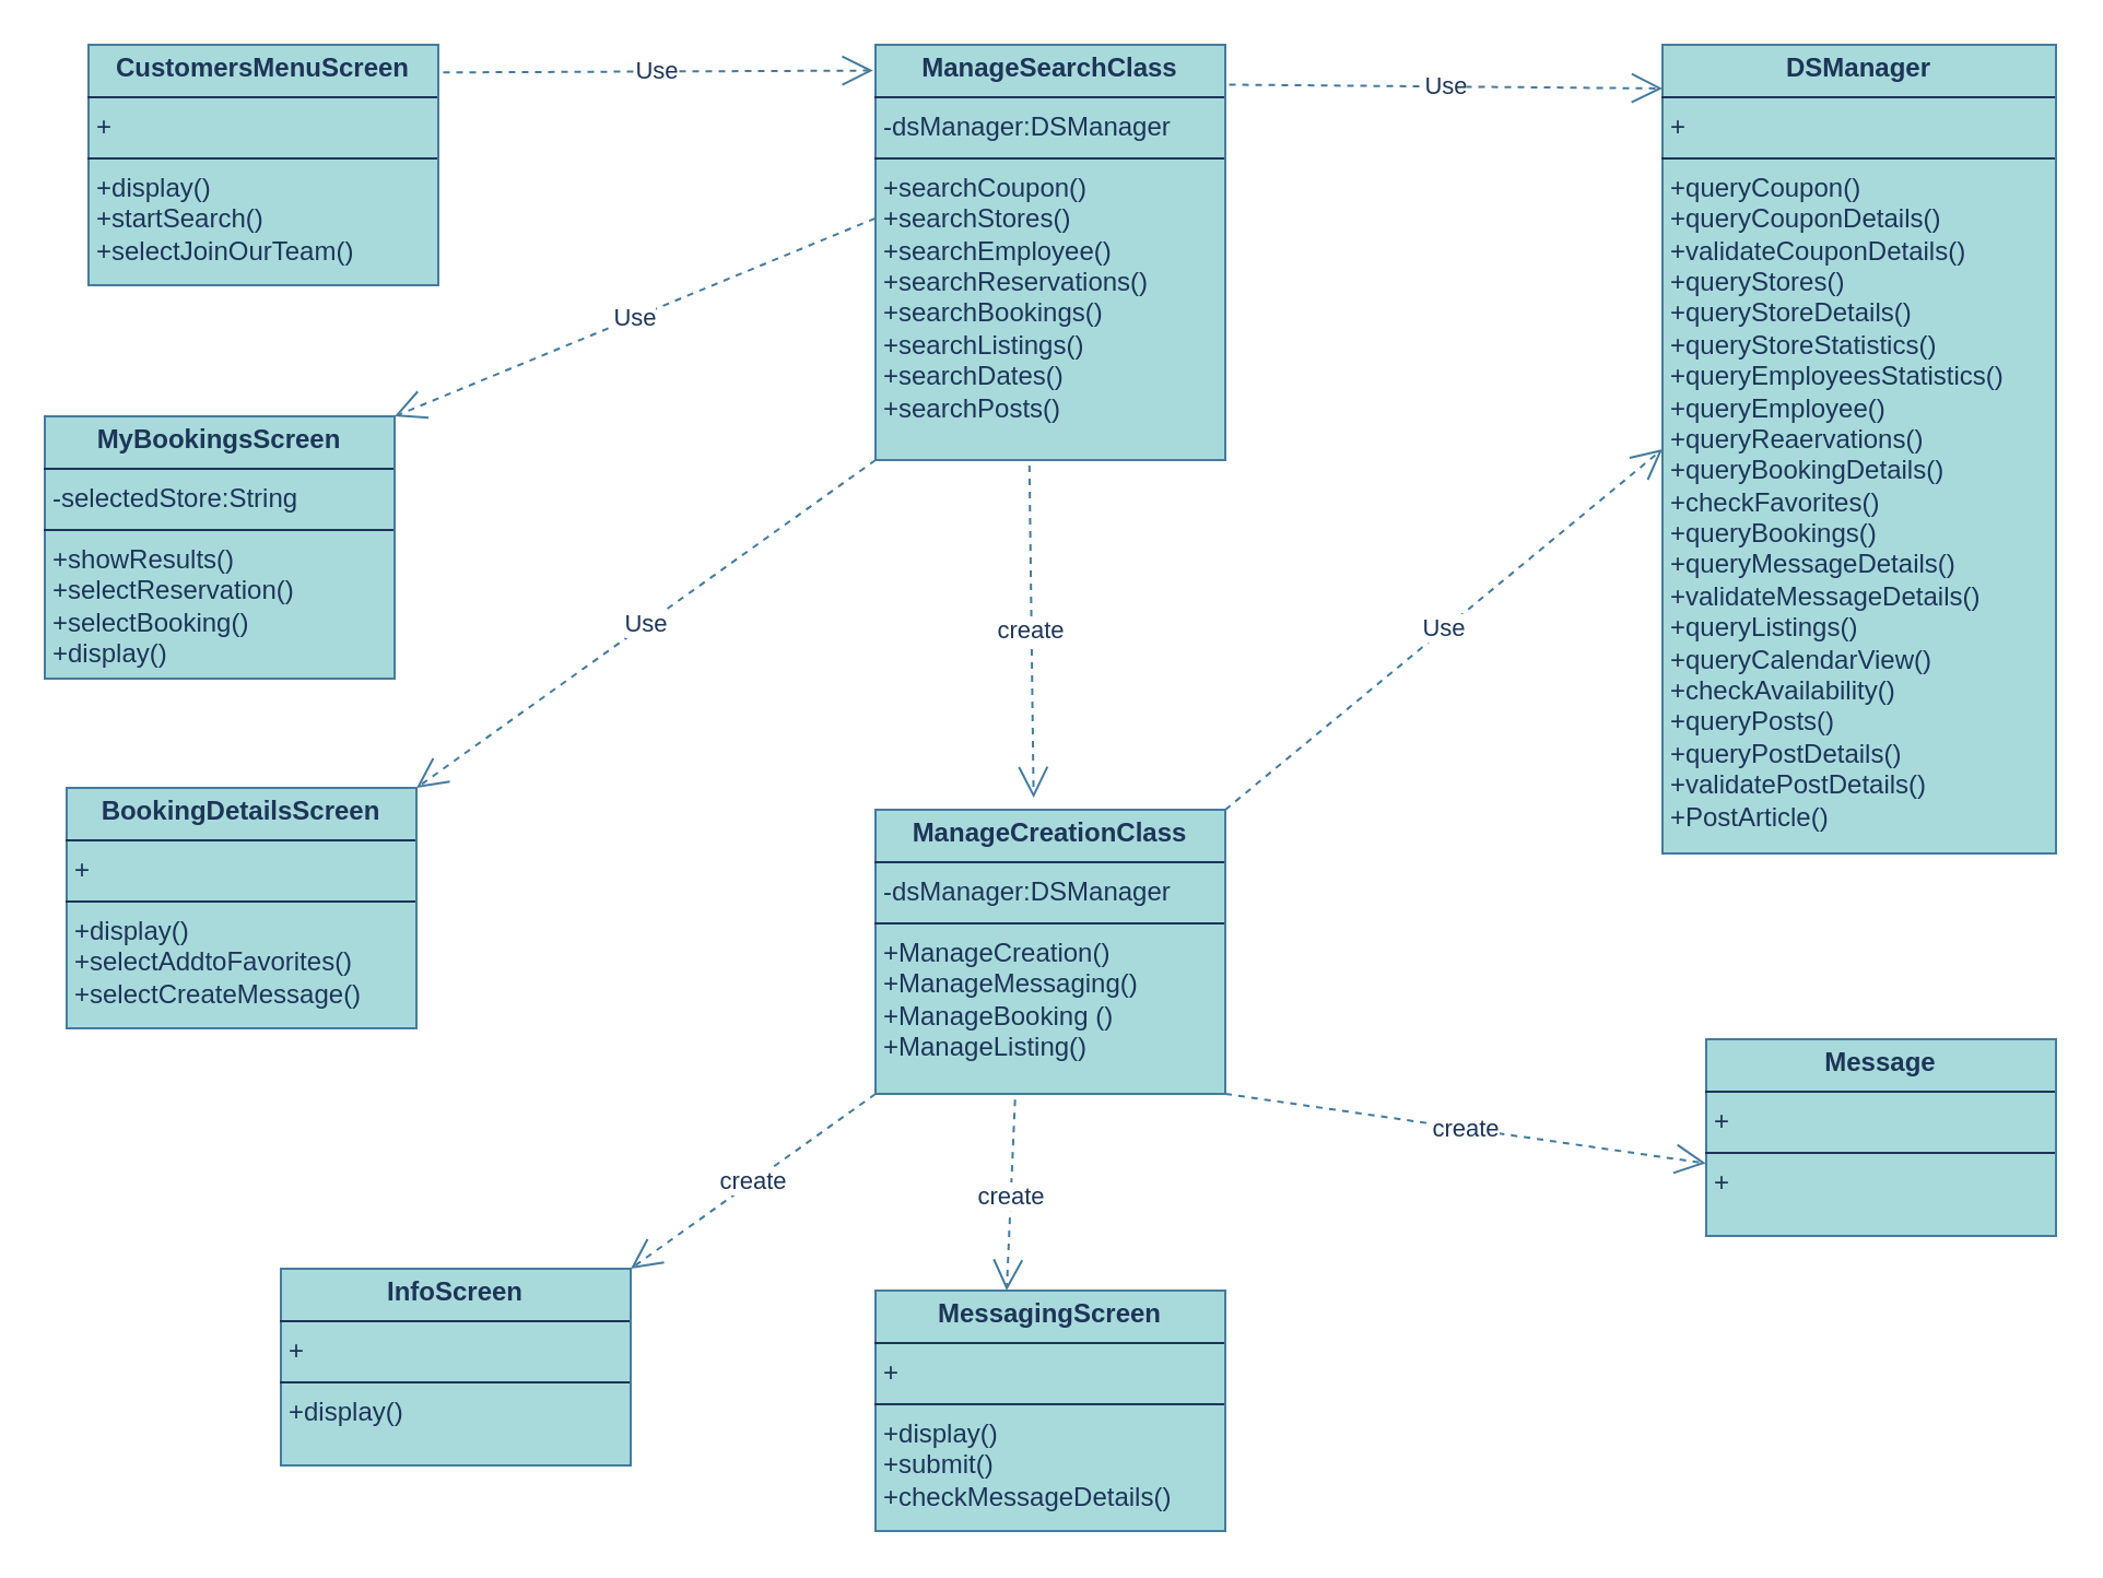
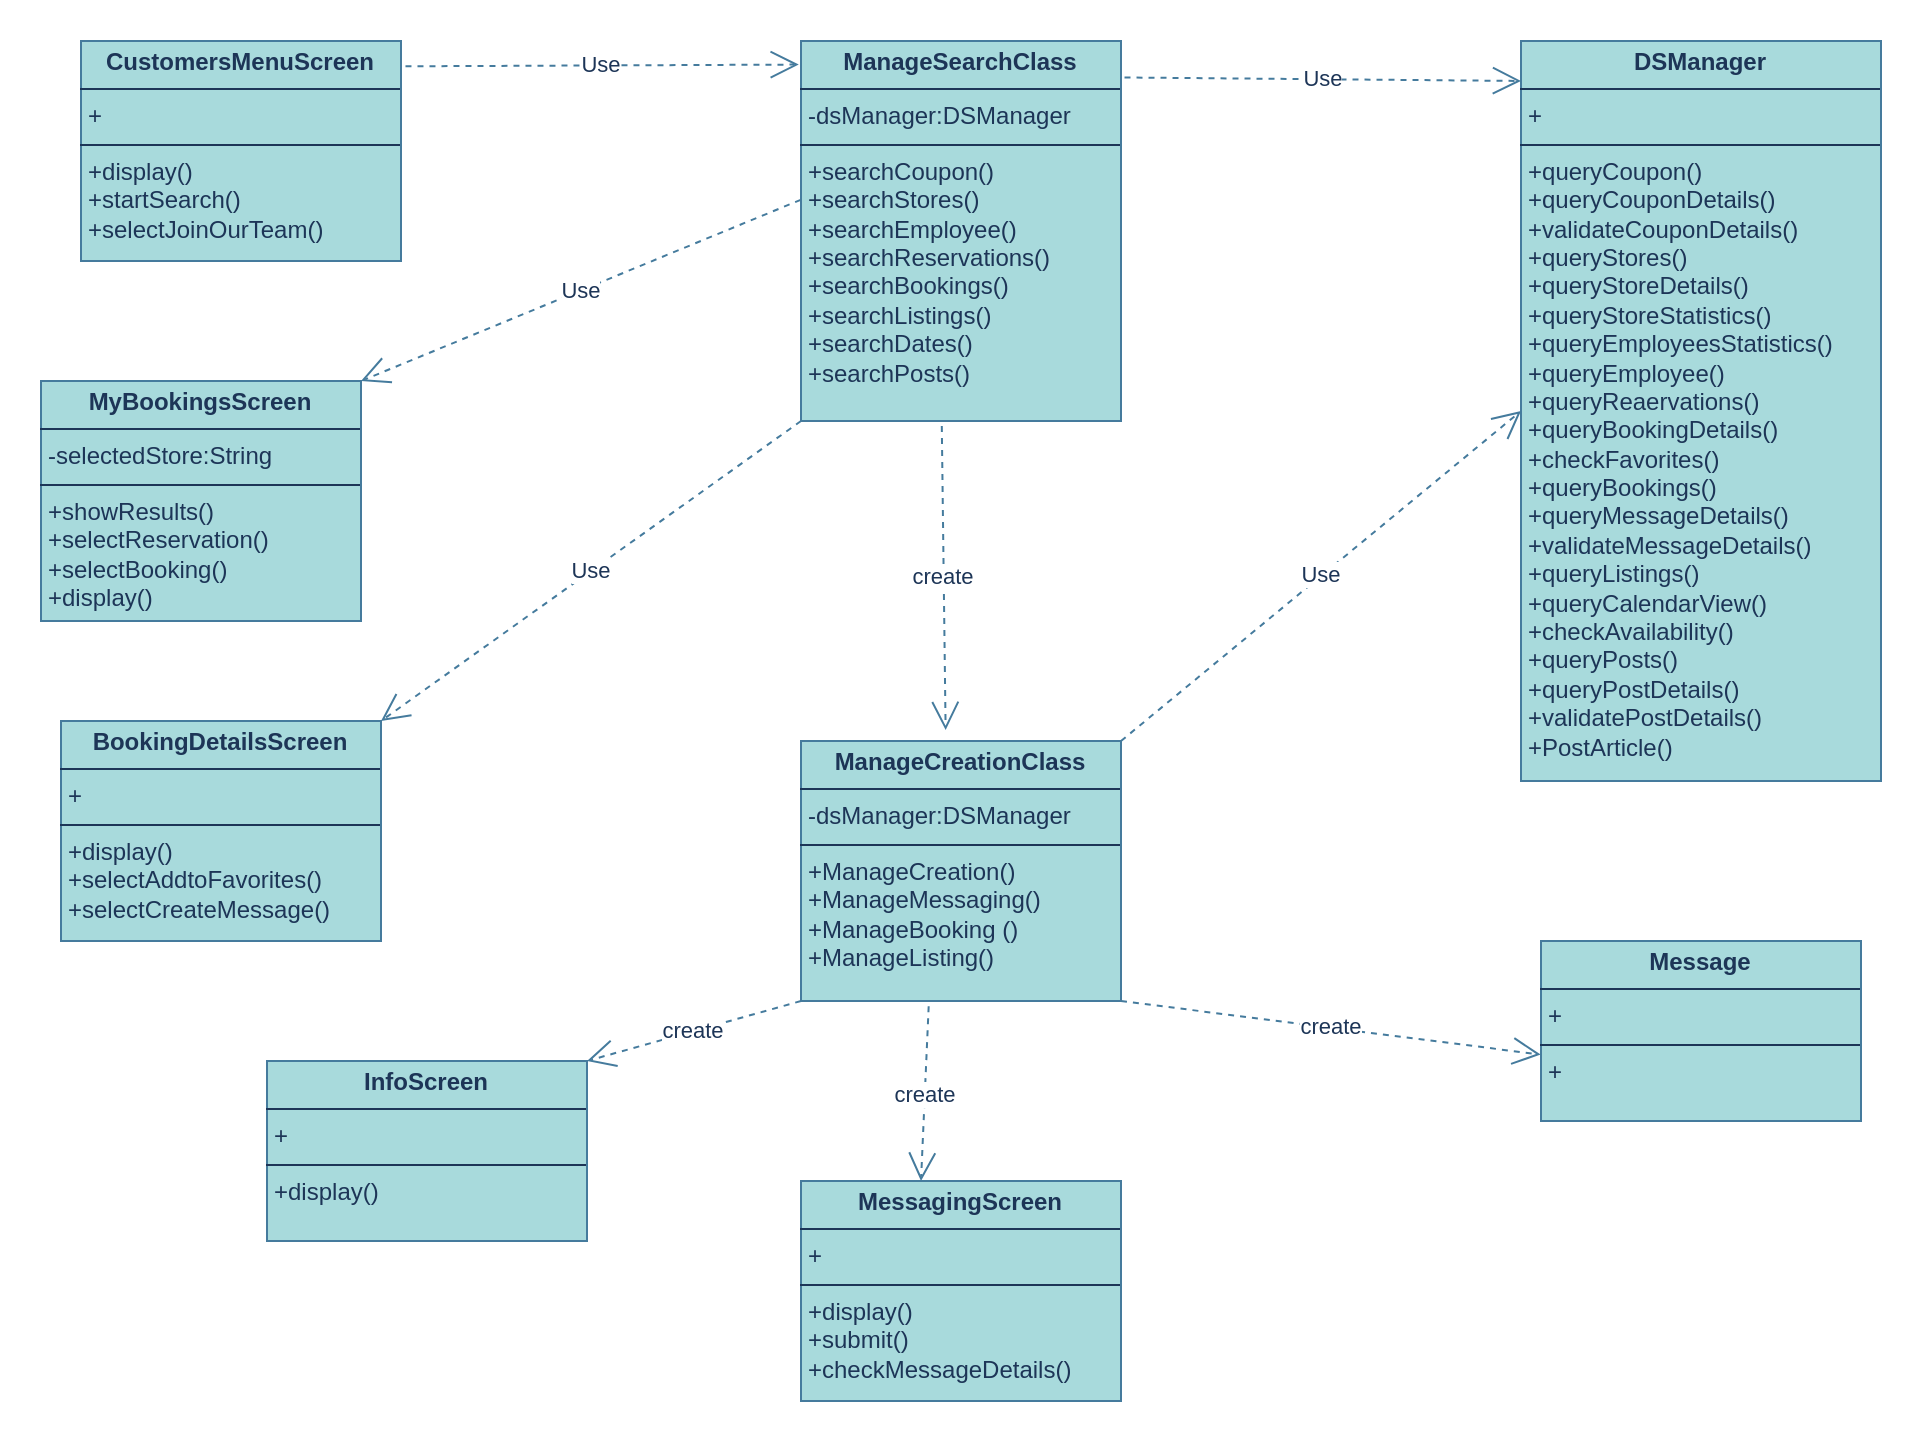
- <mxCell id="10" value="&lt;p style=&quot;margin:0px;margin-top:4px;text-align:center;&quot;&gt;&lt;b&gt;Message&lt;/b&gt;&lt;/p&gt;&lt;hr size=&quot;1&quot; style=&quot;border-style:solid;&quot;&gt;&lt;p style=&quot;margin:0px;margin-left:4px;&quot;&gt;+&lt;/p&gt;&lt;hr size=&quot;1&quot; style=&quot;border-style:solid;&quot;&gt;&lt;p style=&quot;margin:0px;margin-left:4px;&quot;&gt;+&lt;/p&gt;" style="verticalAlign=top;align=left;overflow=fill;html=1;whiteSpace=wrap;strokeColor=#457B9D;fontColor=#1D3557;fillColor=#A8DADC;" parent="1" vertex="1"><mxGeometry x="780" y="475" width="160" height="90" as="geometry" /></mxCell>
+ <mxCell id="10" value="&lt;p style=&quot;margin:0px;margin-top:4px;text-align:center;&quot;&gt;&lt;b&gt;Message&lt;/b&gt;&lt;/p&gt;&lt;hr size=&quot;1&quot; style=&quot;border-style:solid;&quot;&gt;&lt;p style=&quot;margin:0px;margin-left:4px;&quot;&gt;+&lt;/p&gt;&lt;hr size=&quot;1&quot; style=&quot;border-style:solid;&quot;&gt;&lt;p style=&quot;margin:0px;margin-left:4px;&quot;&gt;+&lt;/p&gt;" style="verticalAlign=top;align=left;overflow=fill;html=1;whiteSpace=wrap;strokeColor=#457B9D;fontColor=#1D3557;fillColor=#A8DADC;" parent="1" vertex="1"><mxGeometry x="770" y="470" width="160" height="90" as="geometry" /></mxCell>
- <mxCell id="7" value="&lt;p style=&quot;margin:0px;margin-top:4px;text-align:center;&quot;&gt;&lt;b&gt;InfoScreen&lt;/b&gt;&lt;/p&gt;&lt;hr size=&quot;1&quot; style=&quot;border-style:solid;&quot;&gt;&lt;p style=&quot;margin:0px;margin-left:4px;&quot;&gt;+&lt;/p&gt;&lt;hr size=&quot;1&quot; style=&quot;border-style:solid;&quot;&gt;&lt;p style=&quot;margin:0px;margin-left:4px;&quot;&gt;+display()&lt;/p&gt;" style="verticalAlign=top;align=left;overflow=fill;html=1;whiteSpace=wrap;strokeColor=#457B9D;fontColor=#1D3557;fillColor=#A8DADC;" parent="1" vertex="1"><mxGeometry x="128" y="580" width="160" height="90" as="geometry" /></mxCell>
+ <mxCell id="7" value="&lt;p style=&quot;margin:0px;margin-top:4px;text-align:center;&quot;&gt;&lt;b&gt;InfoScreen&lt;/b&gt;&lt;/p&gt;&lt;hr size=&quot;1&quot; style=&quot;border-style:solid;&quot;&gt;&lt;p style=&quot;margin:0px;margin-left:4px;&quot;&gt;+&lt;/p&gt;&lt;hr size=&quot;1&quot; style=&quot;border-style:solid;&quot;&gt;&lt;p style=&quot;margin:0px;margin-left:4px;&quot;&gt;+display()&lt;/p&gt;" style="verticalAlign=top;align=left;overflow=fill;html=1;whiteSpace=wrap;strokeColor=#457B9D;fontColor=#1D3557;fillColor=#A8DADC;" parent="1" vertex="1"><mxGeometry x="133" y="530" width="160" height="90" as="geometry" /></mxCell>
